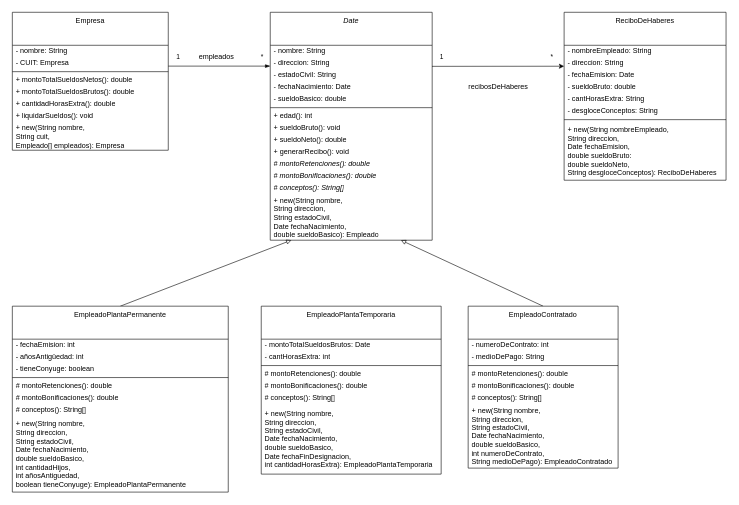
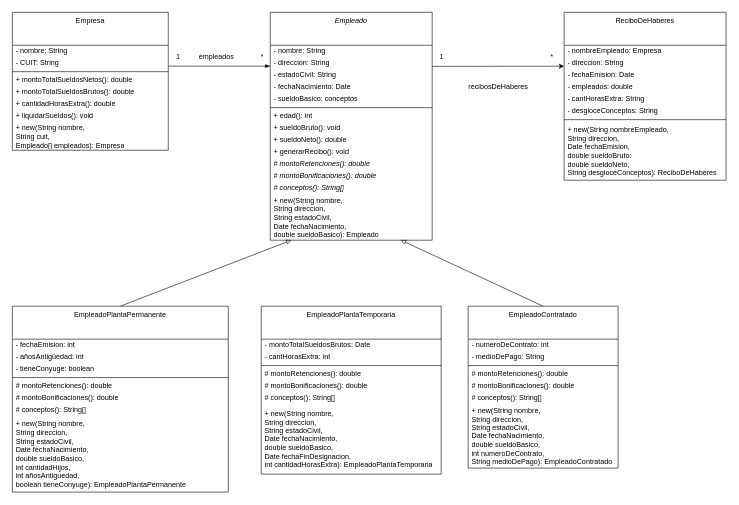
- <mxCell id="3" value="&lt;i&gt;Date&lt;/i&gt;" style="swimlane;fontStyle=0;align=center;verticalAlign=top;childLayout=stackLayout;horizontal=1;startSize=55;horizontalStack=0;resizeParent=1;resizeParentMax=0;resizeLast=0;collapsible=0;marginBottom=0;html=1;whiteSpace=wrap;" parent="1" vertex="1"><mxGeometry x="450" y="20" width="270" height="380" as="geometry" /></mxCell>
+ <mxCell id="3" value="&lt;i&gt;Empleado&lt;/i&gt;" style="swimlane;fontStyle=0;align=center;verticalAlign=top;childLayout=stackLayout;horizontal=1;startSize=55;horizontalStack=0;resizeParent=1;resizeParentMax=0;resizeLast=0;collapsible=0;marginBottom=0;html=1;whiteSpace=wrap;" parent="1" vertex="1"><mxGeometry x="450" y="20" width="270" height="380" as="geometry" /></mxCell>
- <mxCell id="48" value="- nombreEmpleado: String" style="text;html=1;strokeColor=none;fillColor=none;align=left;verticalAlign=middle;spacingLeft=4;spacingRight=4;overflow=hidden;rotatable=0;points=[[0,0.5],[1,0.5]];portConstraint=eastwest;whiteSpace=wrap;" parent="47" vertex="1"><mxGeometry y="55" width="270" height="20" as="geometry" /></mxCell>
+ <mxCell id="48" value="- nombreEmpleado: Empresa" style="text;html=1;strokeColor=none;fillColor=none;align=left;verticalAlign=middle;spacingLeft=4;spacingRight=4;overflow=hidden;rotatable=0;points=[[0,0.5],[1,0.5]];portConstraint=eastwest;whiteSpace=wrap;" parent="47" vertex="1"><mxGeometry y="55" width="270" height="20" as="geometry" /></mxCell>
- <mxCell id="20" value="&lt;font style=&quot;color: rgb(0, 0, 0);&quot;&gt;&lt;span&gt;-&amp;nbsp;&lt;/span&gt;CUIT: Empresa&lt;/font&gt;" style="text;html=1;strokeColor=none;fillColor=none;align=left;verticalAlign=middle;spacingLeft=4;spacingRight=4;overflow=hidden;rotatable=0;points=[[0,0.5],[1,0.5]];portConstraint=eastwest;fontColor=#808080;whiteSpace=wrap;" parent="18" vertex="1"><mxGeometry y="75" width="260" height="20" as="geometry" /></mxCell>
+ <mxCell id="20" value="&lt;font style=&quot;color: rgb(0, 0, 0);&quot;&gt;&lt;span&gt;-&amp;nbsp;&lt;/span&gt;CUIT: String&lt;/font&gt;" style="text;html=1;strokeColor=none;fillColor=none;align=left;verticalAlign=middle;spacingLeft=4;spacingRight=4;overflow=hidden;rotatable=0;points=[[0,0.5],[1,0.5]];portConstraint=eastwest;fontColor=#808080;whiteSpace=wrap;" parent="18" vertex="1"><mxGeometry y="75" width="260" height="20" as="geometry" /></mxCell>
- <mxCell id="51" value="- sueldoBruto: double" style="text;html=1;strokeColor=none;fillColor=none;align=left;verticalAlign=middle;spacingLeft=4;spacingRight=4;overflow=hidden;rotatable=0;points=[[0,0.5],[1,0.5]];portConstraint=eastwest;whiteSpace=wrap;" parent="47" vertex="1"><mxGeometry y="115" width="270" height="20" as="geometry" /></mxCell>
+ <mxCell id="51" value="- empleados: double" style="text;html=1;strokeColor=none;fillColor=none;align=left;verticalAlign=middle;spacingLeft=4;spacingRight=4;overflow=hidden;rotatable=0;points=[[0,0.5],[1,0.5]];portConstraint=eastwest;whiteSpace=wrap;" parent="47" vertex="1"><mxGeometry y="115" width="270" height="20" as="geometry" /></mxCell>
- <mxCell id="8" value="&lt;span style=&quot;color: rgb(0, 0, 0);&quot;&gt;-&amp;nbsp;&lt;/span&gt;sueldoBasico: double" style="text;html=1;strokeColor=none;fillColor=none;align=left;verticalAlign=middle;spacingLeft=4;spacingRight=4;overflow=hidden;rotatable=0;points=[[0,0.5],[1,0.5]];portConstraint=eastwest;whiteSpace=wrap;" parent="3" vertex="1"><mxGeometry y="135" width="270" height="20" as="geometry" /></mxCell>
+ <mxCell id="8" value="&lt;span style=&quot;color: rgb(0, 0, 0);&quot;&gt;-&amp;nbsp;&lt;/span&gt;sueldoBasico: conceptos" style="text;html=1;strokeColor=none;fillColor=none;align=left;verticalAlign=middle;spacingLeft=4;spacingRight=4;overflow=hidden;rotatable=0;points=[[0,0.5],[1,0.5]];portConstraint=eastwest;whiteSpace=wrap;" parent="3" vertex="1"><mxGeometry y="135" width="270" height="20" as="geometry" /></mxCell>
